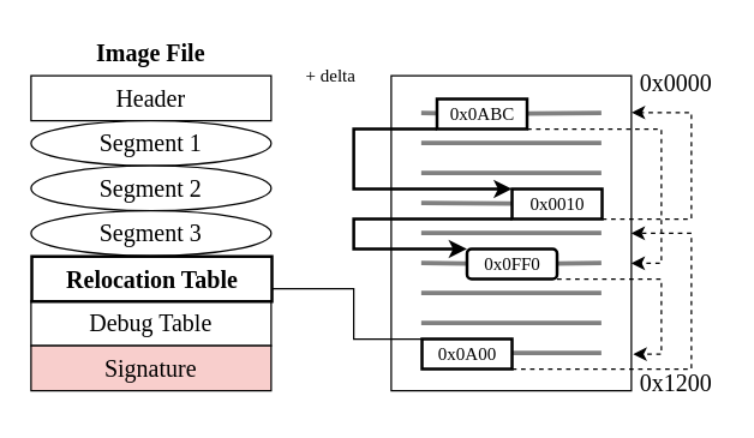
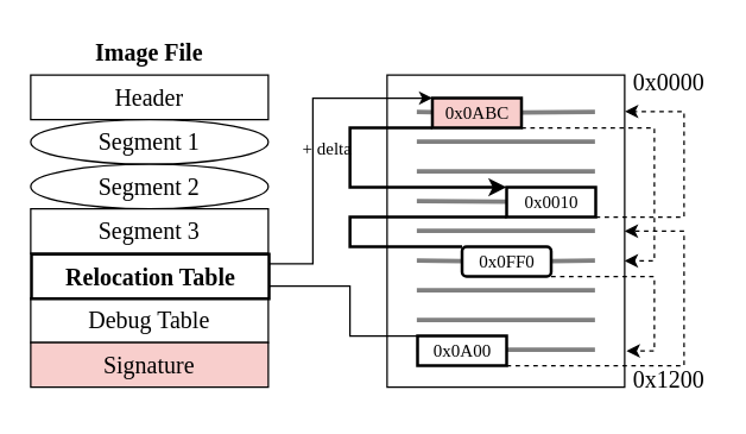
- <mxCell id="29" value="&lt;font face=&quot;LMRoman10-Regular&quot;&gt;+ delta&lt;/font&gt;" style="text;html=1;strokeColor=none;fillColor=none;align=center;verticalAlign=middle;whiteSpace=wrap;rounded=0;fontSize=12;" parent="1" vertex="1"><mxGeometry x="190" y="35" width="60" height="30" as="geometry" /></mxCell>
+ <mxCell id="29" value="&lt;font face=&quot;LMRoman10-Regular&quot;&gt;+ delta&lt;/font&gt;" style="text;html=1;strokeColor=none;fillColor=none;align=center;verticalAlign=middle;whiteSpace=wrap;rounded=0;fontSize=12;" parent="1" vertex="1"><mxGeometry x="190" y="85" width="60" height="30" as="geometry" /></mxCell>
- <mxCell id="33" value="&lt;font face=&quot;LMMonoLt10-Regular&quot; style=&quot;font-size: 12px;&quot;&gt;0x0ABC&lt;/font&gt;" style="rounded=0;whiteSpace=wrap;html=1;fontSize=16;strokeWidth=2;spacingBottom=4;" parent="1" vertex="1"><mxGeometry x="290.5" y="65.5" width="60" height="20" as="geometry" /></mxCell>
+ <mxCell id="33" value="&lt;font face=&quot;LMMonoLt10-Regular&quot; style=&quot;font-size: 12px;&quot;&gt;0x0ABC&lt;/font&gt;" style="rounded=0;whiteSpace=wrap;html=1;fontSize=16;strokeWidth=2;spacingBottom=4;fillColor=#f8cecc;" parent="1" vertex="1"><mxGeometry x="290.5" y="65.5" width="60" height="20" as="geometry" /></mxCell>
+ <mxCell id="18" style="edgeStyle=orthogonalEdgeStyle;rounded=0;orthogonalLoop=1;jettySize=auto;html=1;exitX=1;exitY=0.25;exitDx=0;exitDy=0;strokeWidth=1;fontSize=12;entryX=0;entryY=0;entryDx=0;entryDy=0;" parent="1" source="37" target="33" edge="1"><mxGeometry relative="1" as="geometry"><mxPoint x="290" y="70" as="targetPoint" /><Array as="points"><mxPoint x="210" y="177" /><mxPoint x="210" y="65" /></Array></mxGeometry></mxCell>
- <mxCell id="17" value="&lt;span style=&quot;font-family: LMRoman10-Regular; font-size: 16px;&quot;&gt;Segment&lt;/span&gt;&lt;font style=&quot;font-size: 16px;&quot; face=&quot;LMRoman10-Regular&quot;&gt;&amp;nbsp;3&lt;/font&gt;" style="ellipse;whiteSpace=wrap;html=1;" parent="1" vertex="1"><mxGeometry x="20" y="140" width="160" height="30" as="geometry" /></mxCell>
+ <mxCell id="17" value="&lt;span style=&quot;font-family: LMRoman10-Regular; font-size: 16px;&quot;&gt;Segment&lt;/span&gt;&lt;font style=&quot;font-size: 16px;&quot; face=&quot;LMRoman10-Regular&quot;&gt;&amp;nbsp;3&lt;/font&gt;" style="rounded=0;whiteSpace=wrap;html=1;" parent="1" vertex="1"><mxGeometry x="20" y="140" width="160" height="30" as="geometry" /></mxCell>
- <mxCell id="27" style="edgeStyle=orthogonalEdgeStyle;rounded=0;orthogonalLoop=1;jettySize=auto;html=1;exitX=0;exitY=1;exitDx=0;exitDy=0;entryX=0;entryY=0;entryDx=0;entryDy=0;strokeWidth=2;" parent="1" source="34" target="35" edge="1"><mxGeometry relative="1" as="geometry"><Array as="points"><mxPoint x="235" y="145" /><mxPoint x="235" y="165" /></Array></mxGeometry></mxCell>
+ <mxCell id="27" style="edgeStyle=orthogonalEdgeStyle;rounded=0;orthogonalLoop=1;jettySize=auto;html=1;exitX=0;exitY=1;exitDx=0;exitDy=0;entryX=0;entryY=0;entryDx=0;entryDy=0;strokeWidth=2;endArrow=none;" parent="1" source="34" target="35" edge="1"><mxGeometry relative="1" as="geometry"><Array as="points"><mxPoint x="235" y="145" /><mxPoint x="235" y="165" /></Array></mxGeometry></mxCell>
